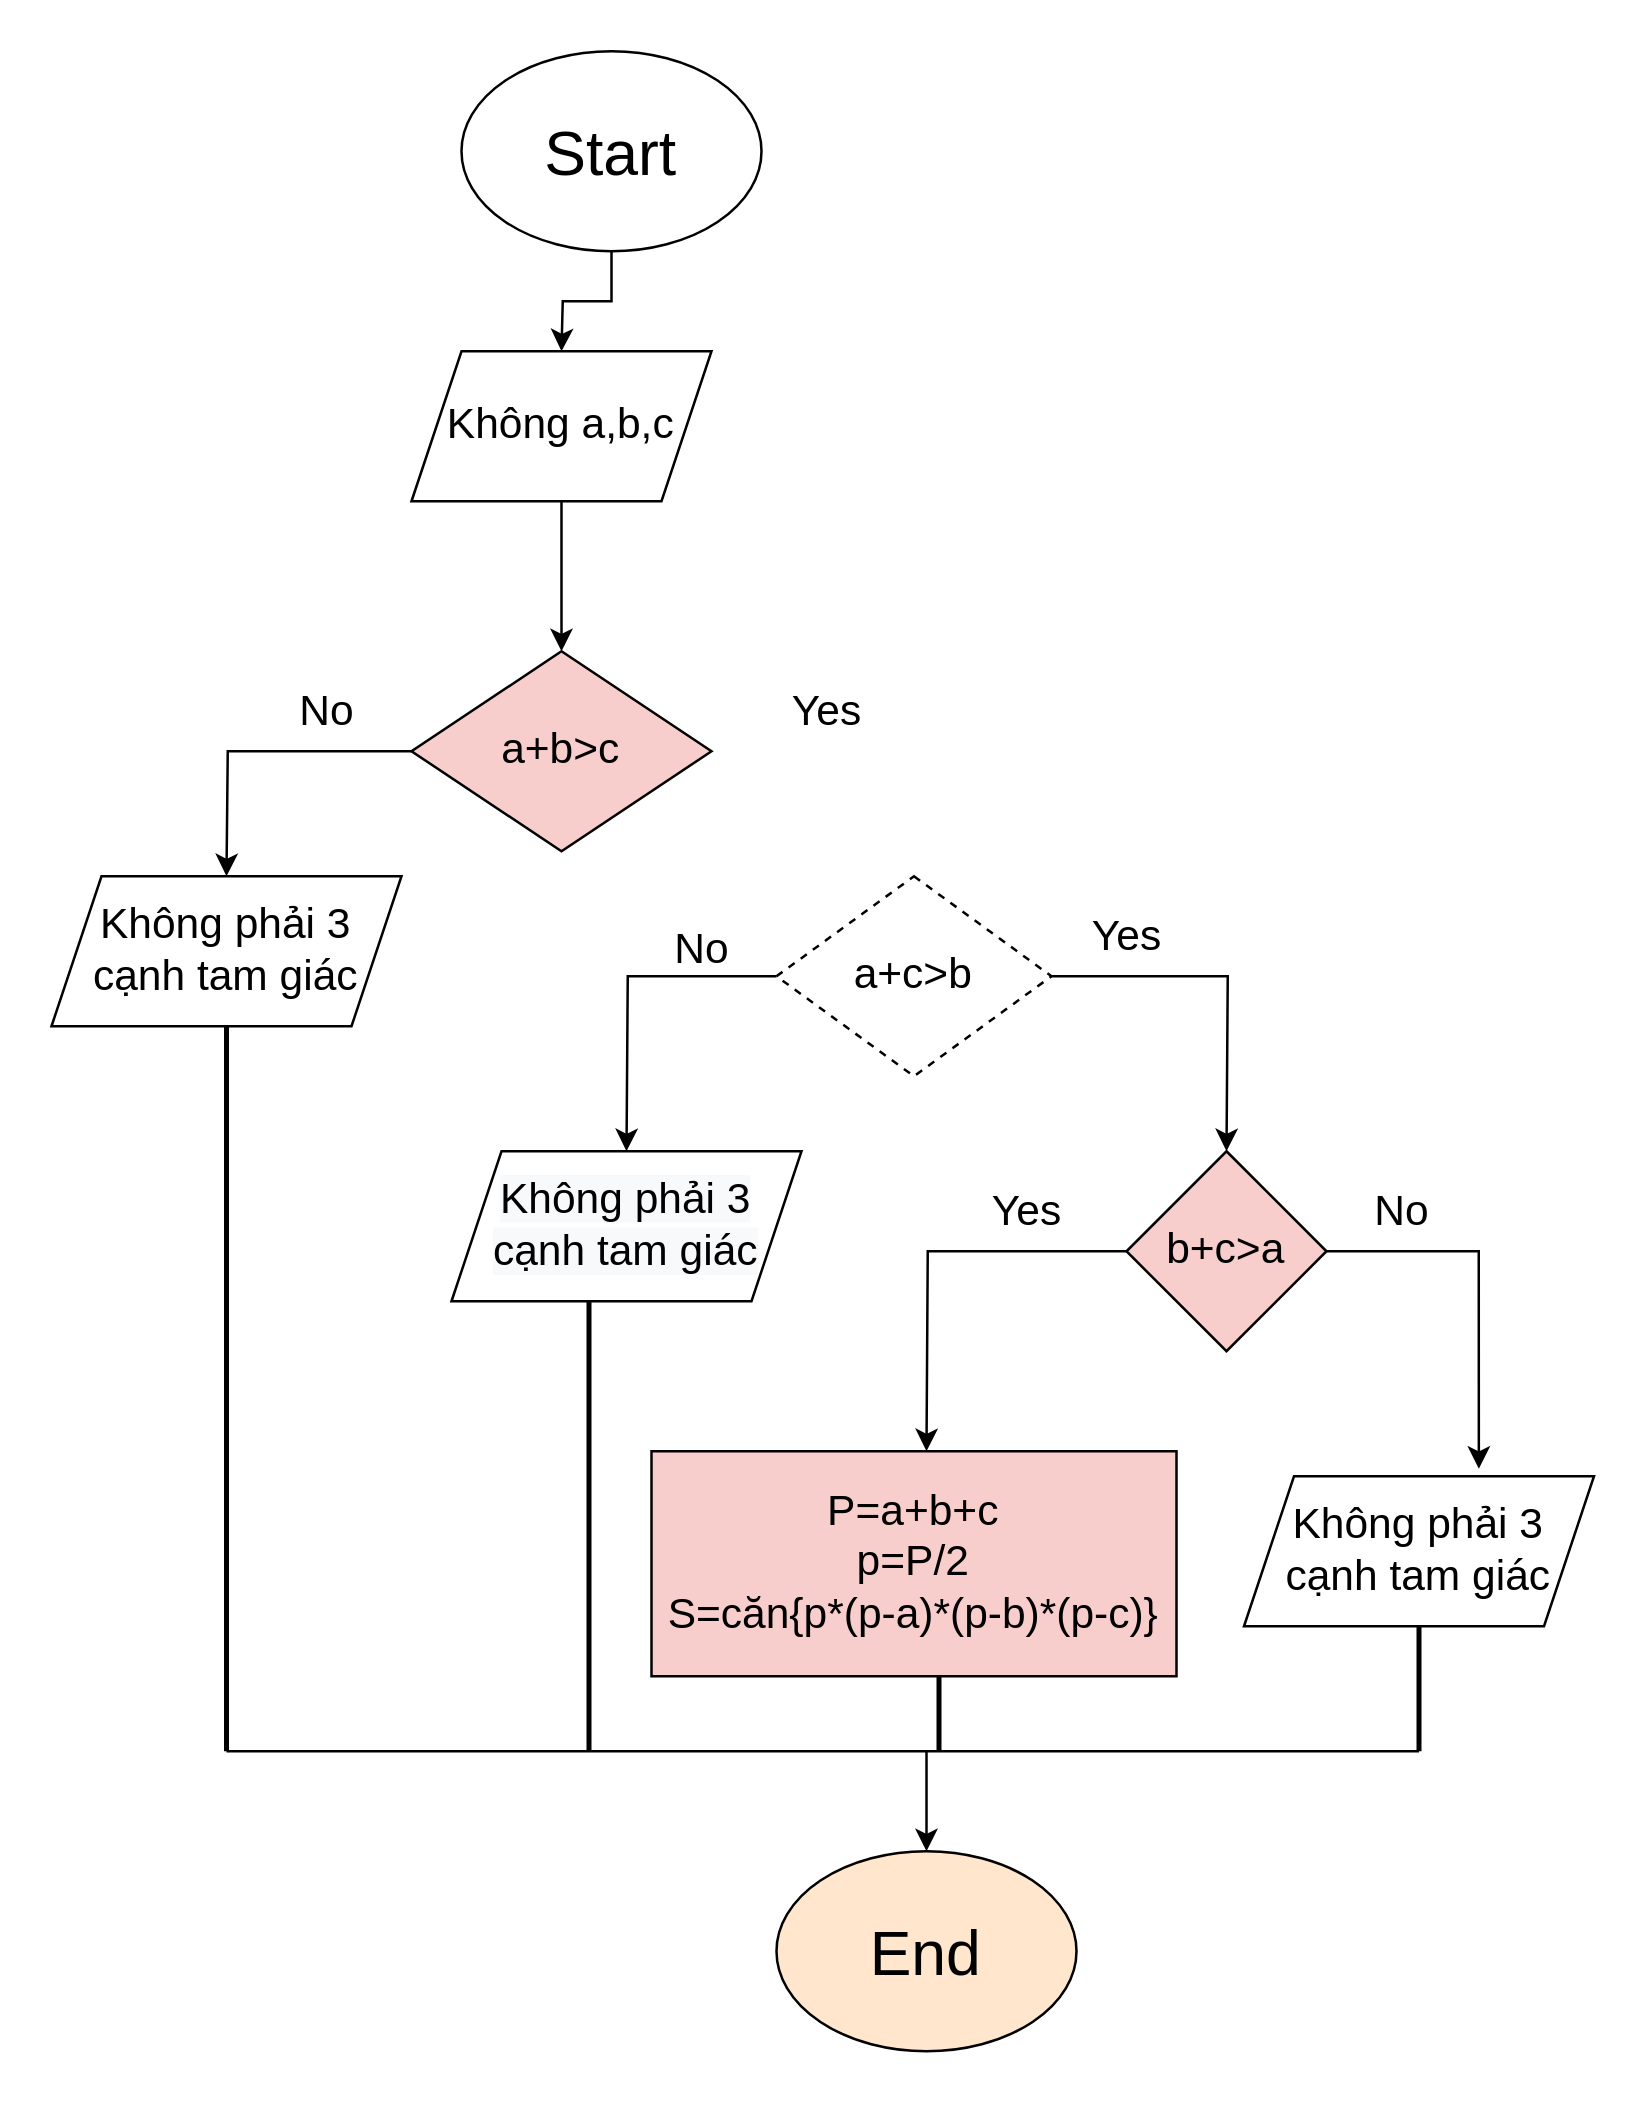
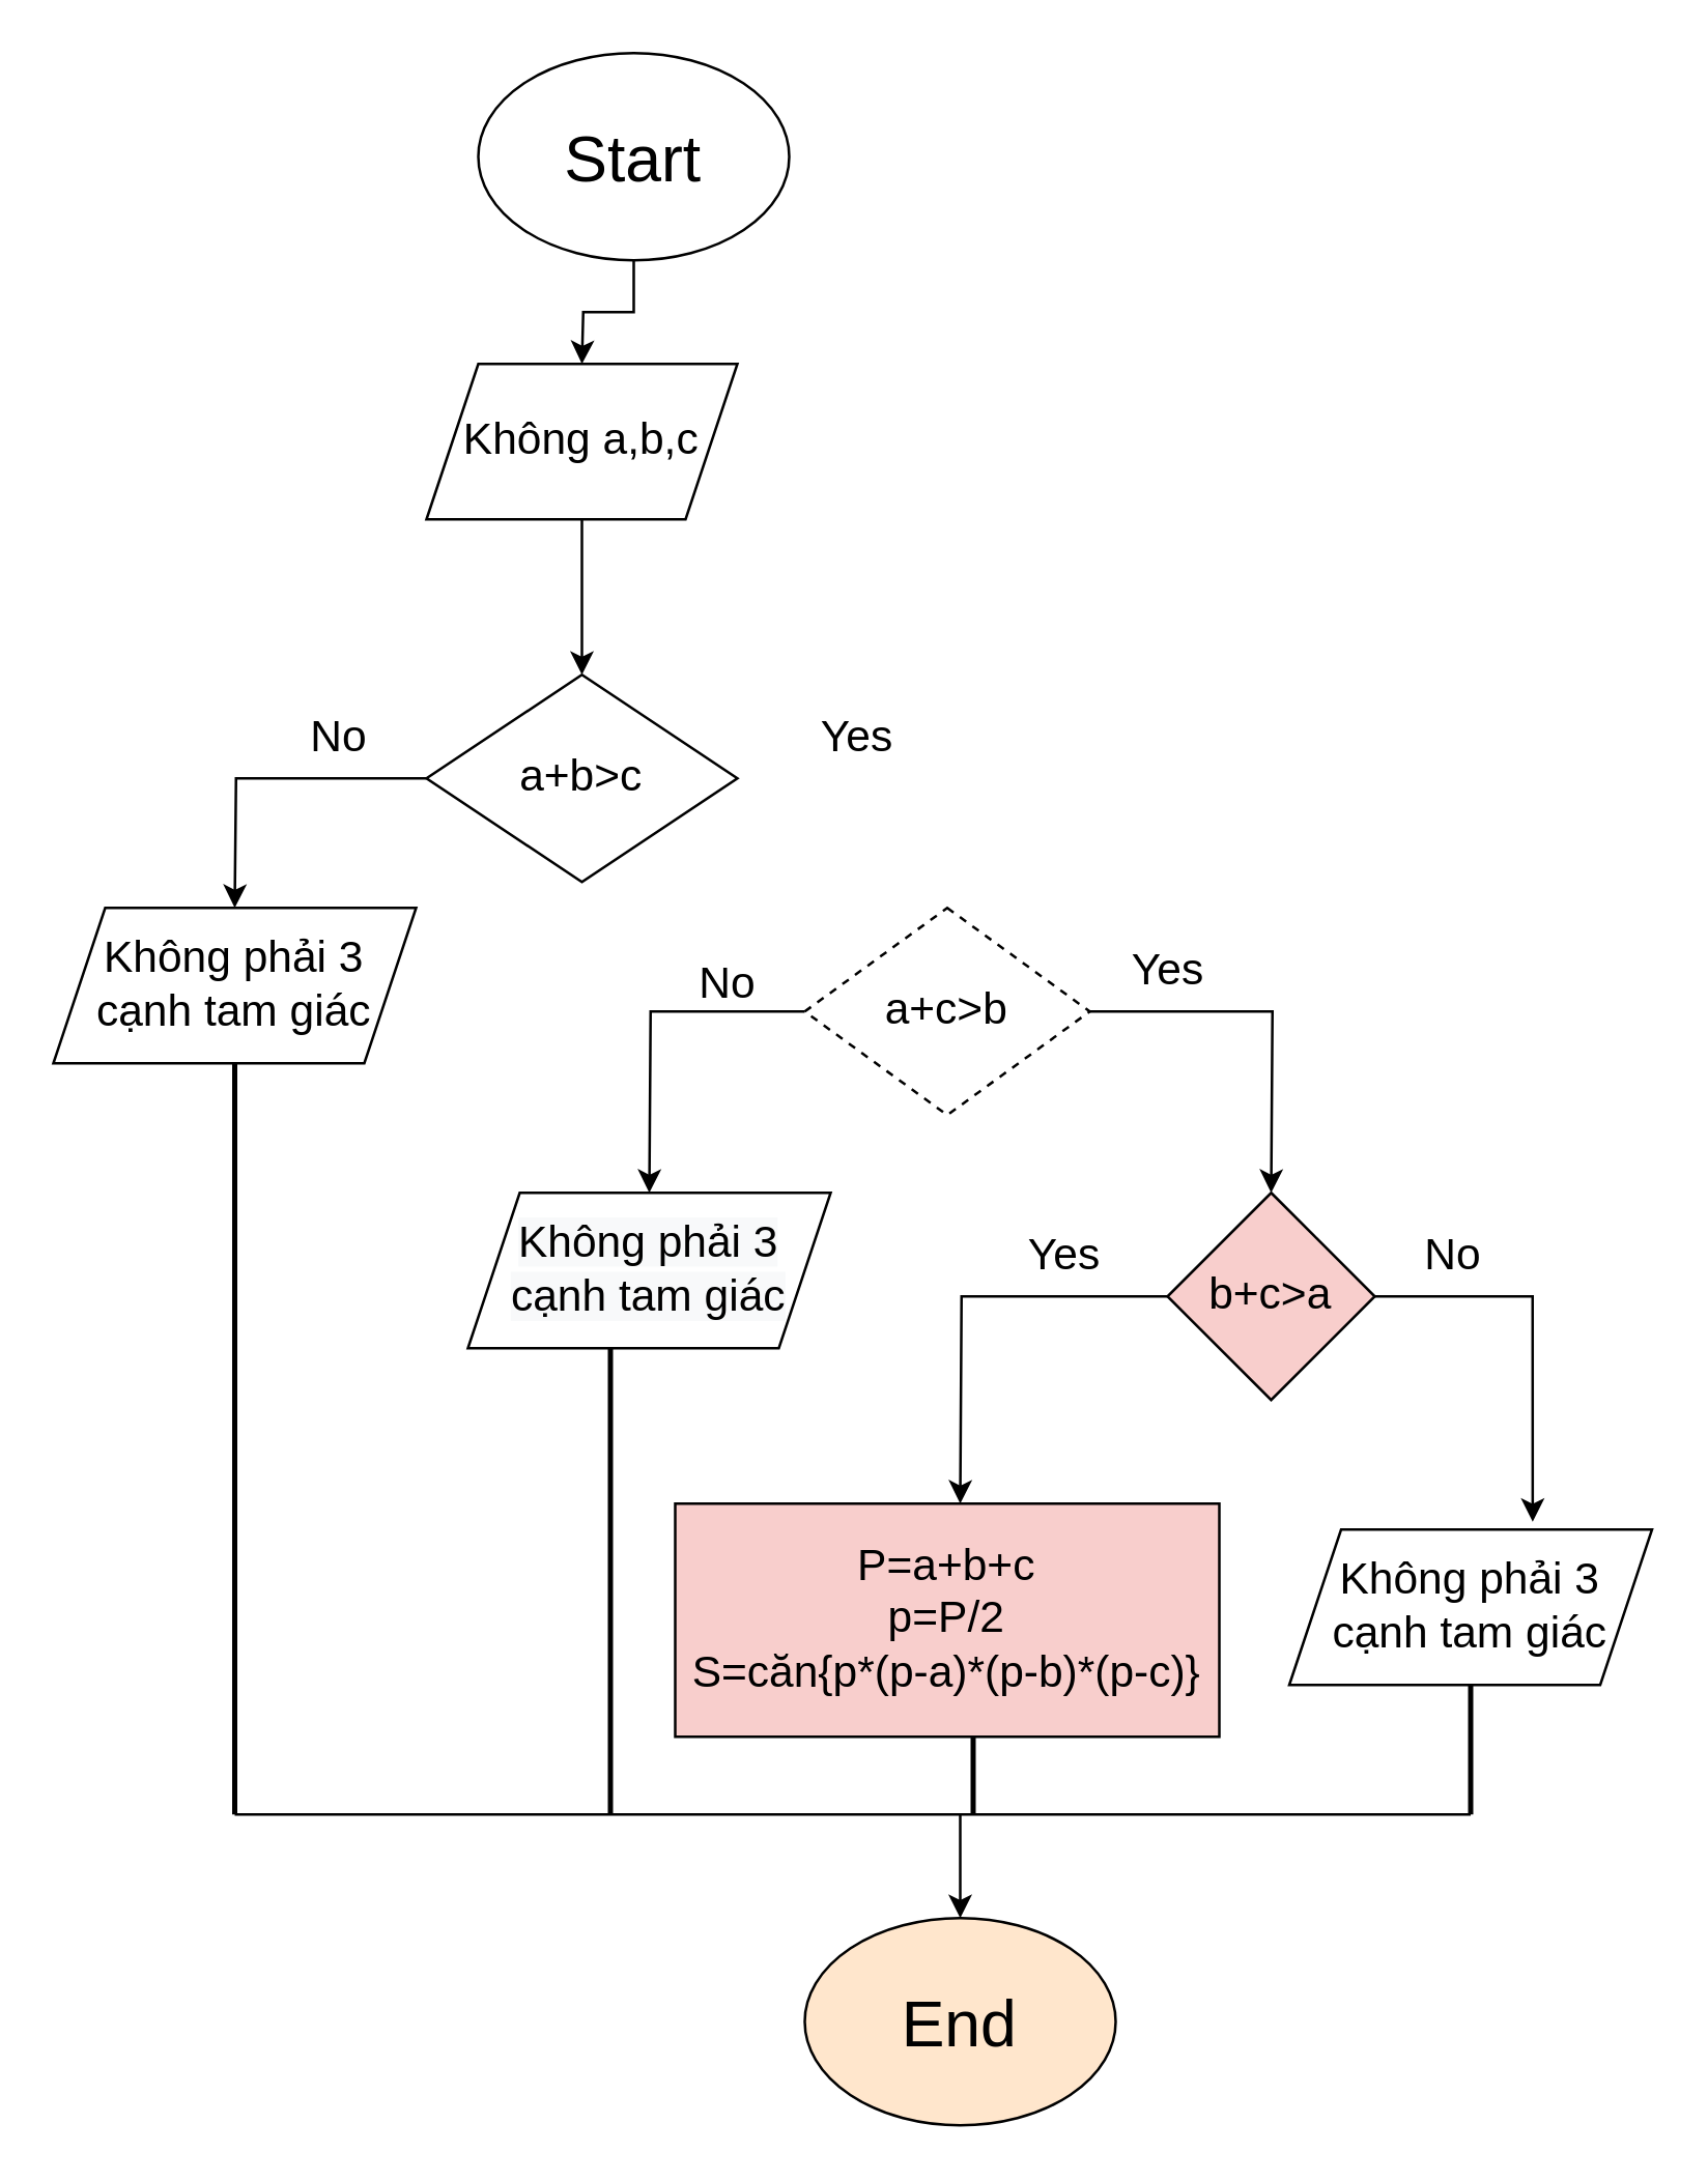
- <mxCell id="7" value="a+b&amp;gt;c" style="rhombus;whiteSpace=wrap;html=1;fontSize=17;fillColor=#f8cecc;" parent="1" vertex="1"><mxGeometry x="164" y="260" width="120" height="80" as="geometry" /></mxCell>
+ <mxCell id="7" value="a+b&amp;gt;c" style="rhombus;whiteSpace=wrap;html=1;fontSize=17;" parent="1" vertex="1"><mxGeometry x="164" y="260" width="120" height="80" as="geometry" /></mxCell>
